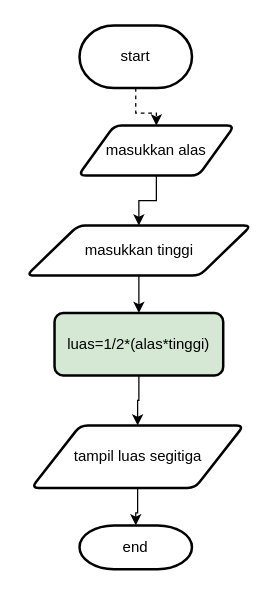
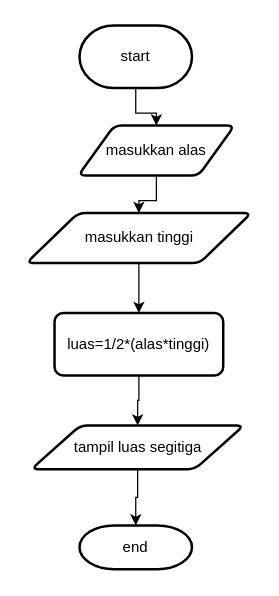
- <mxCell id="2" style="edgeStyle=orthogonalEdgeStyle;rounded=0;orthogonalLoop=1;jettySize=auto;html=1;entryX=0.5;entryY=0;entryDx=0;entryDy=0;dashed=1;" edge="1" parent="1" source="3" target="5"><mxGeometry relative="1" as="geometry" /></mxCell>
+ <mxCell id="2" style="edgeStyle=orthogonalEdgeStyle;rounded=0;orthogonalLoop=1;jettySize=auto;html=1;entryX=0.5;entryY=0;entryDx=0;entryDy=0;" edge="1" parent="1" source="3" target="5"><mxGeometry relative="1" as="geometry" /></mxCell>
- <mxCell id="7" value="masukkan tinggi" style="shape=parallelogram;html=1;strokeWidth=2;perimeter=parallelogramPerimeter;whiteSpace=wrap;rounded=1;arcSize=12;size=0.23;" vertex="1" parent="1"><mxGeometry x="20.5" y="180" width="180" height="40" as="geometry" /></mxCell>
+ <mxCell id="7" value="masukkan tinggi" style="shape=parallelogram;html=1;strokeWidth=2;perimeter=parallelogramPerimeter;whiteSpace=wrap;rounded=1;arcSize=12;size=0.23;" vertex="1" parent="1"><mxGeometry x="20.5" y="170" width="180" height="40" as="geometry" /></mxCell>
- <mxCell id="9" value="luas=1/2*(alas*tinggi)" style="rounded=1;whiteSpace=wrap;html=1;absoluteArcSize=1;arcSize=14;strokeWidth=2;fillColor=#d5e8d4;" vertex="1" parent="1"><mxGeometry x="43" y="250" width="135" height="50" as="geometry" /></mxCell>
+ <mxCell id="9" value="luas=1/2*(alas*tinggi)" style="rounded=1;whiteSpace=wrap;html=1;absoluteArcSize=1;arcSize=14;strokeWidth=2;" vertex="1" parent="1"><mxGeometry x="43" y="250" width="135" height="50" as="geometry" /></mxCell>
- <mxCell id="10" value="tampil luas segitiga" style="shape=parallelogram;html=1;strokeWidth=2;perimeter=parallelogramPerimeter;whiteSpace=wrap;rounded=1;arcSize=12;size=0.23;" vertex="1" parent="1"><mxGeometry x="24.5" y="340" width="170" height="50" as="geometry" /></mxCell>
+ <mxCell id="10" value="tampil luas segitiga" style="shape=parallelogram;html=1;strokeWidth=2;perimeter=parallelogramPerimeter;whiteSpace=wrap;rounded=1;arcSize=12;size=0.23;" vertex="1" parent="1"><mxGeometry x="24.5" y="340" width="170" height="35" as="geometry" /></mxCell>
